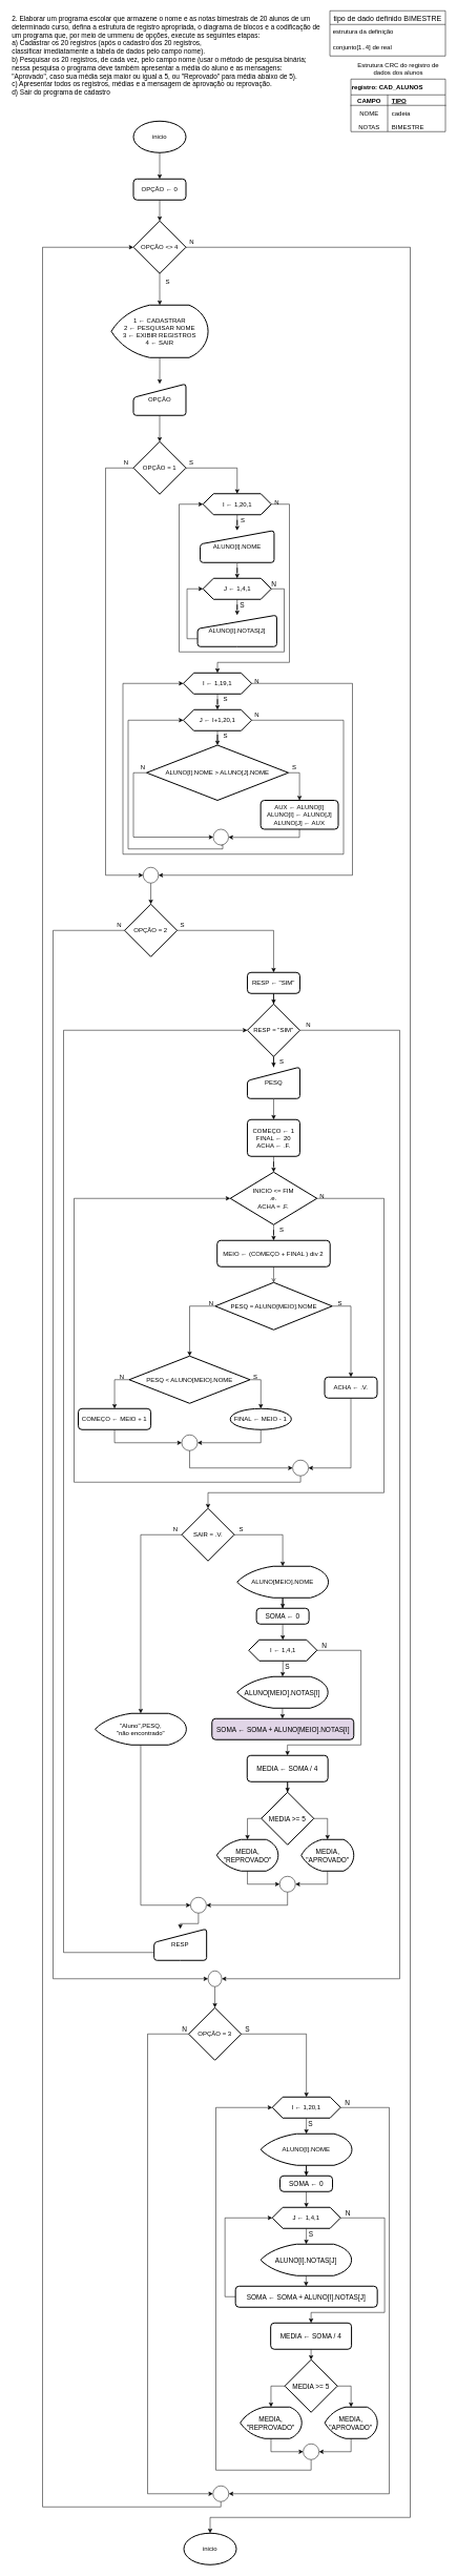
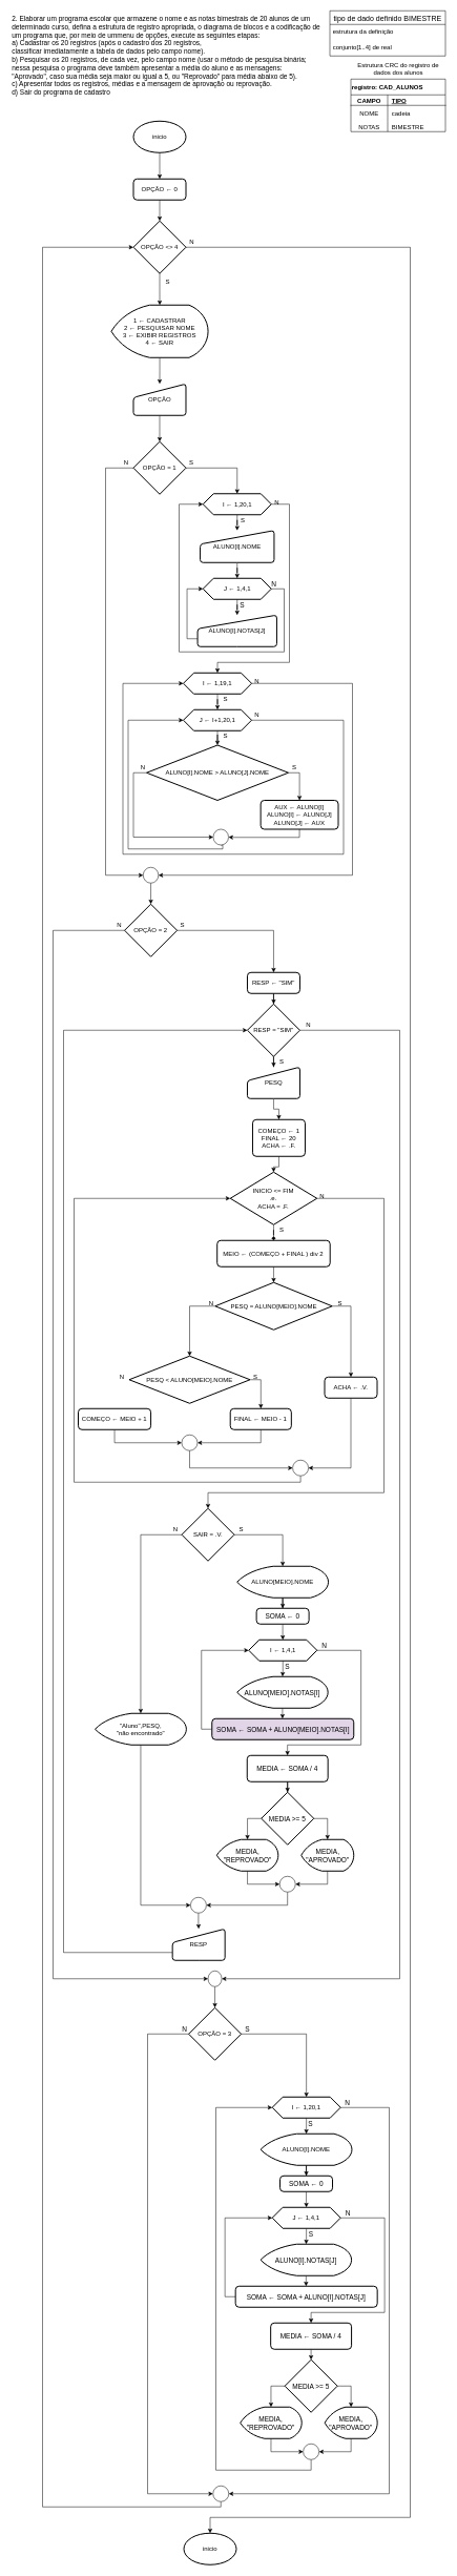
- <mxCell id="61" value="COMEÇO ← 1&lt;div&gt;FINAL ← 20&lt;/div&gt;&lt;div&gt;ACHA ← .F.&lt;br&gt;&lt;/div&gt;" style="rounded=1;whiteSpace=wrap;html=1;absoluteArcSize=1;arcSize=14;strokeWidth=2;" parent="1" vertex="1"><mxGeometry x="469.91" y="2130" width="100" height="70" as="geometry" /></mxCell>
+ <mxCell id="61" value="COMEÇO ← 1&lt;div&gt;FINAL ← 20&lt;/div&gt;&lt;div&gt;ACHA ← .F.&lt;br&gt;&lt;/div&gt;" style="rounded=1;whiteSpace=wrap;html=1;absoluteArcSize=1;arcSize=14;strokeWidth=2;" parent="1" vertex="1"><mxGeometry x="479.91" y="2130" width="100" height="70" as="geometry" /></mxCell>
- <mxCell id="69" value="" style="edgeStyle=orthogonalEdgeStyle;rounded=0;orthogonalLoop=1;jettySize=auto;html=1;" parent="1" source="71" target="73" edge="1"><mxGeometry relative="1" as="geometry" /></mxCell>
+ <mxCell id="69" value="" style="edgeStyle=orthogonalEdgeStyle;rounded=0;orthogonalLoop=1;jettySize=auto;html=1;endArrow=diamond;" parent="1" source="71" target="73" edge="1"><mxGeometry relative="1" as="geometry" /></mxCell>
- <mxCell id="72" value="" style="edgeStyle=orthogonalEdgeStyle;rounded=0;orthogonalLoop=1;jettySize=auto;html=1;endArrow=open;" parent="1" source="73" target="77" edge="1"><mxGeometry relative="1" as="geometry" /></mxCell>
+ <mxCell id="72" value="" style="edgeStyle=orthogonalEdgeStyle;rounded=0;orthogonalLoop=1;jettySize=auto;html=1;" parent="1" source="73" target="77" edge="1"><mxGeometry relative="1" as="geometry" /></mxCell>
- <mxCell id="84" style="edgeStyle=orthogonalEdgeStyle;rounded=0;orthogonalLoop=1;jettySize=auto;html=1;exitX=0;exitY=0.5;exitDx=0;exitDy=0;exitPerimeter=0;" parent="1" source="85" target="89" edge="1"><mxGeometry relative="1" as="geometry" /></mxCell>
- <mxCell id="87" value="FINAL ← MEIO - 1" style="ellipse;whiteSpace=wrap;html=1;absoluteArcSize=1;arcSize=14;strokeWidth=2;" parent="1" vertex="1"><mxGeometry x="437.41" y="2680" width="116.25" height="40" as="geometry" /></mxCell>
+ <mxCell id="87" value="FINAL ← MEIO - 1" style="rounded=1;whiteSpace=wrap;html=1;absoluteArcSize=1;arcSize=14;strokeWidth=2;" parent="1" vertex="1"><mxGeometry x="437.41" y="2680" width="116.25" height="40" as="geometry" /></mxCell>
+ <mxCell id="137" style="edgeStyle=orthogonalEdgeStyle;rounded=0;orthogonalLoop=1;jettySize=auto;html=1;exitX=0;exitY=0.5;exitDx=0;exitDy=0;entryX=0;entryY=0.5;entryDx=0;entryDy=0;fontSize=13;" parent="1" source="138" target="131" edge="1"><mxGeometry relative="1" as="geometry" /></mxCell>
- <mxCell id="105" value="RESP" style="html=1;strokeWidth=2;shape=manualInput;whiteSpace=wrap;rounded=1;size=26;arcSize=11;" parent="1" vertex="1"><mxGeometry x="292.34" y="3670" width="100" height="60" as="geometry" /></mxCell>
+ <mxCell id="105" value="RESP" style="html=1;strokeWidth=2;shape=manualInput;whiteSpace=wrap;rounded=1;size=26;arcSize=11;" parent="1" vertex="1"><mxGeometry x="327.34" y="3670" width="100" height="60" as="geometry" /></mxCell>
